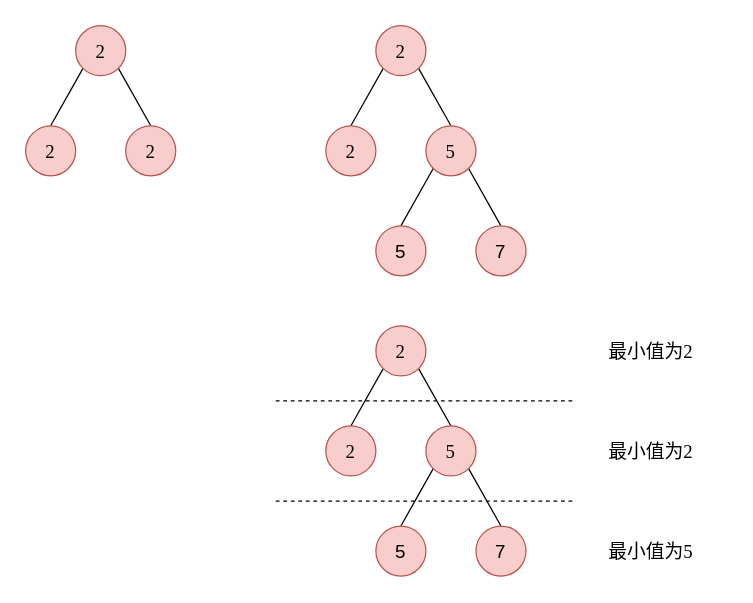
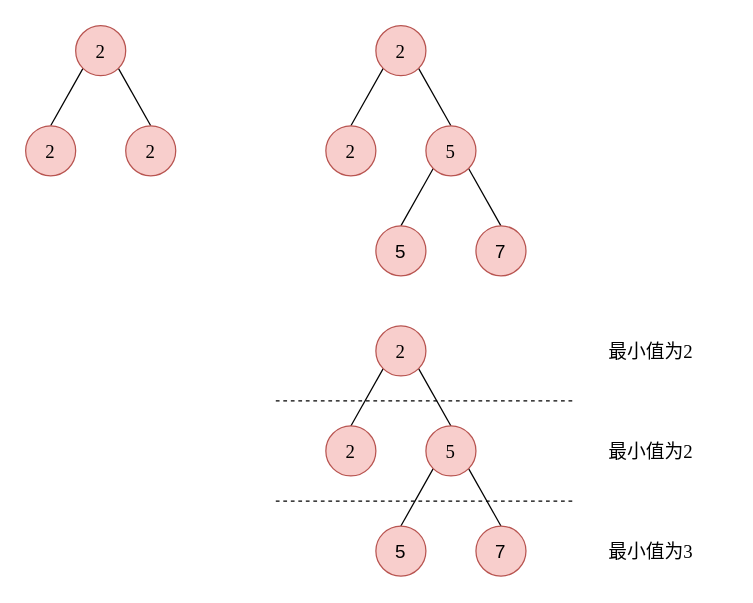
- <mxCell id="27" value="最小值为5" style="text;html=1;strokeColor=none;fillColor=none;align=center;verticalAlign=middle;whiteSpace=wrap;rounded=0;fontFamily=Comic Sans MS;fontSize=15;" vertex="1" parent="1"><mxGeometry x="460" y="420" width="120" height="40" as="geometry" /></mxCell>
+ <mxCell id="27" value="最小值为3" style="text;html=1;strokeColor=none;fillColor=none;align=center;verticalAlign=middle;whiteSpace=wrap;rounded=0;fontFamily=Comic Sans MS;fontSize=15;" vertex="1" parent="1"><mxGeometry x="460" y="420" width="120" height="40" as="geometry" /></mxCell>
